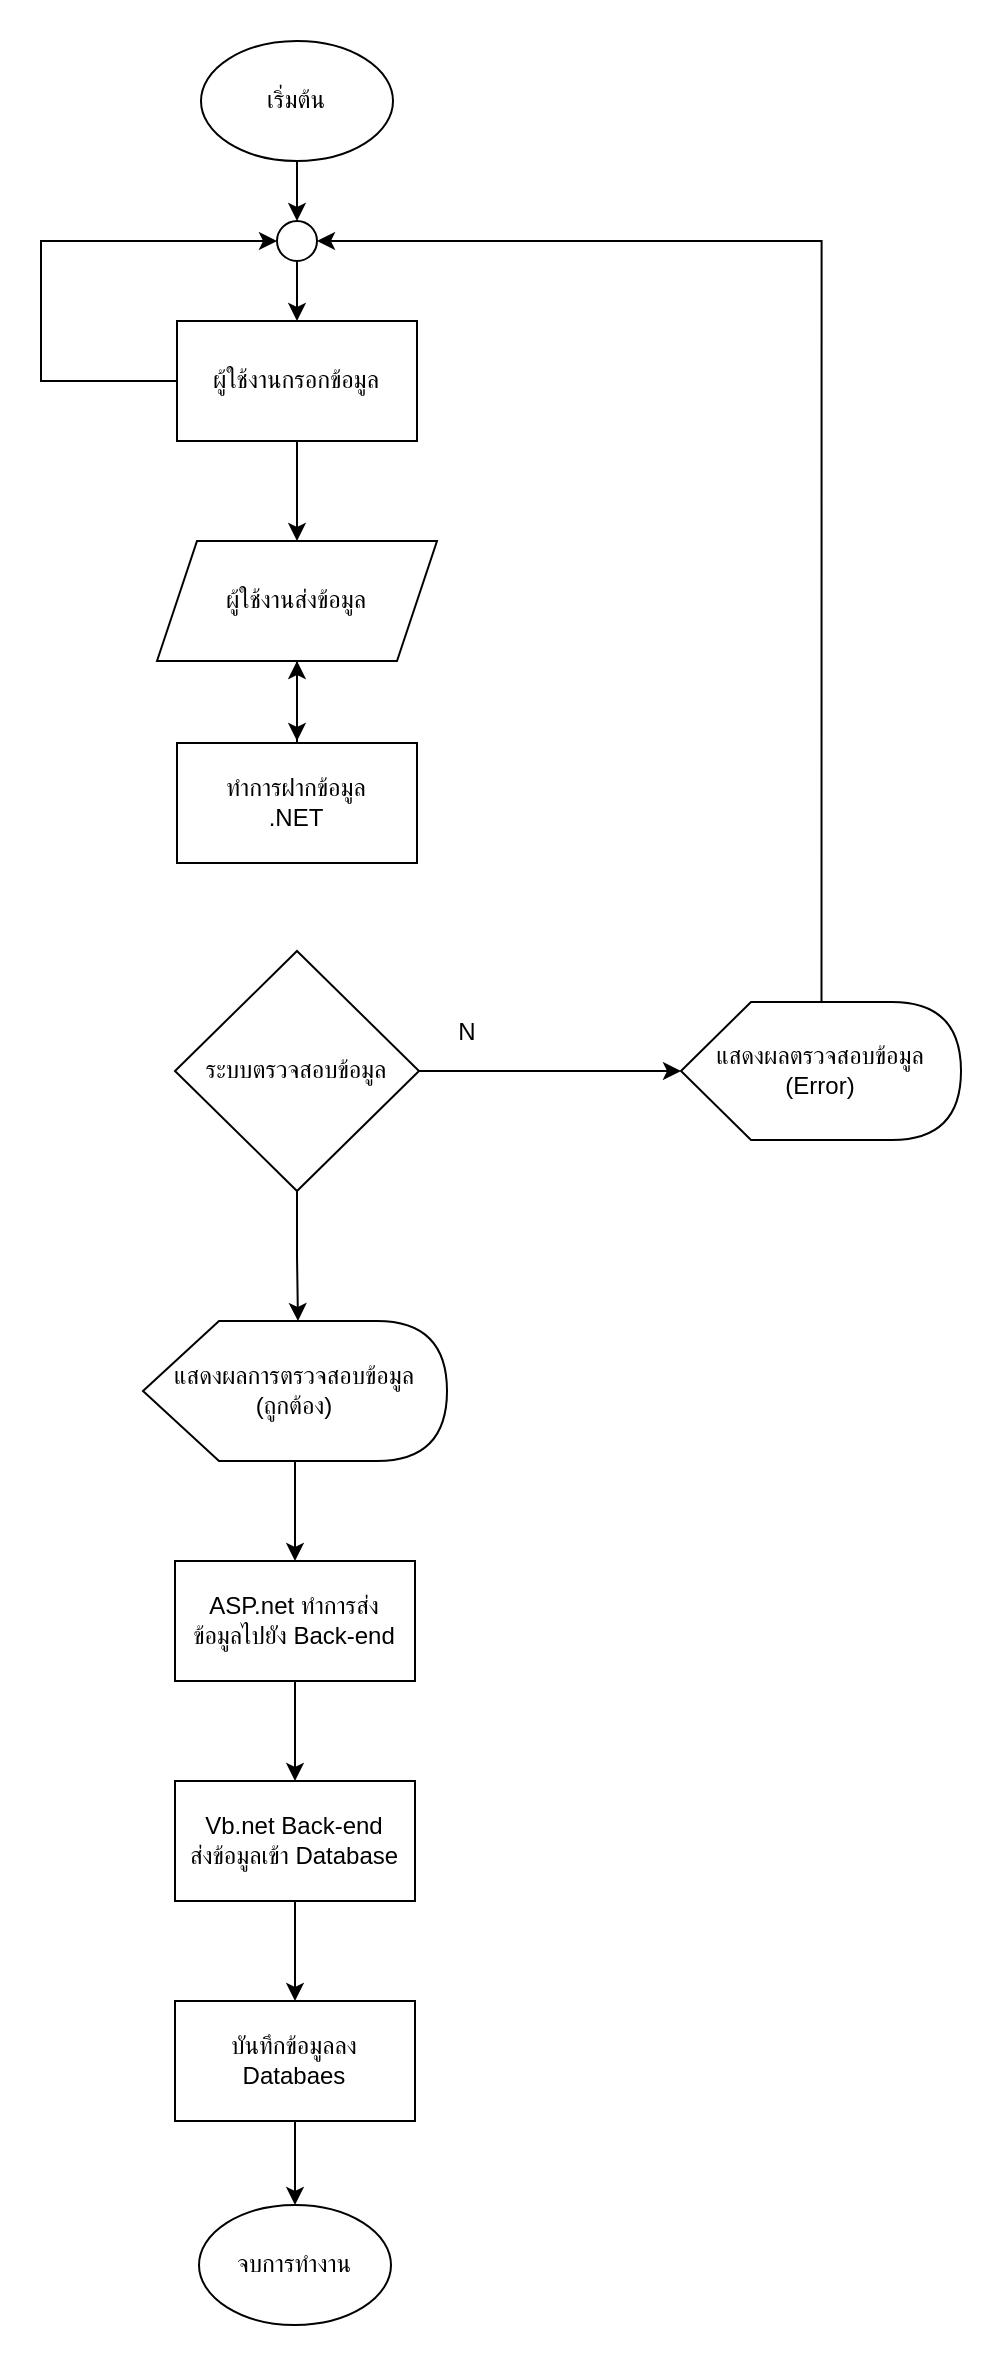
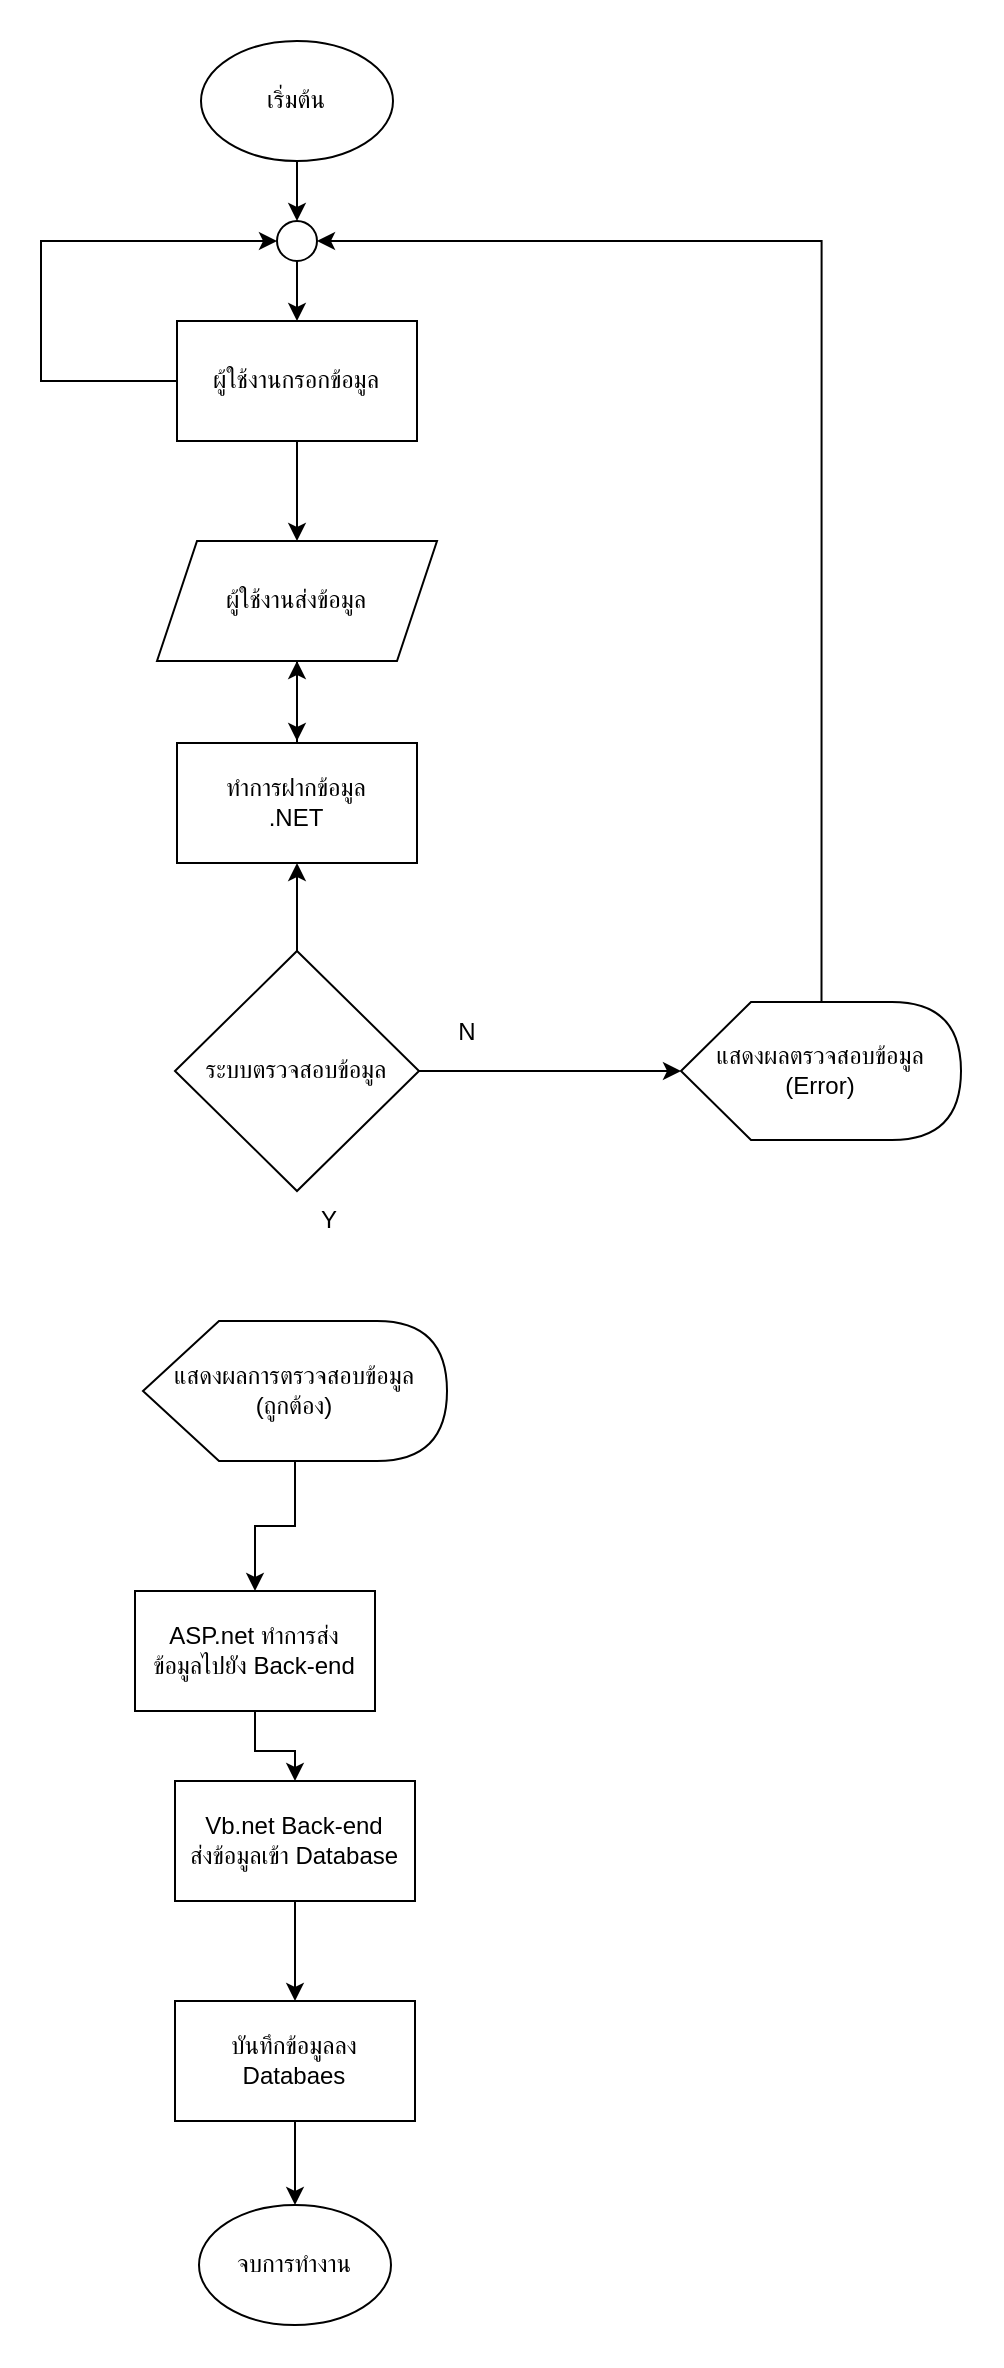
+ <mxCell id="28" value="Y" style="text;html=1;align=center;verticalAlign=middle;resizable=0;points=[];autosize=1;strokeColor=none;fillColor=none;" vertex="1" parent="1"><mxGeometry x="149" y="595" width="30" height="30" as="geometry" /></mxCell>
- <mxCell id="13" style="edgeStyle=orthogonalEdgeStyle;rounded=0;orthogonalLoop=1;jettySize=auto;html=1;entryX=0;entryY=0;entryDx=77.5;entryDy=0;entryPerimeter=0;" edge="1" parent="1" source="15" target="17"><mxGeometry relative="1" as="geometry" /></mxCell>
+ <mxCell id="13" style="edgeStyle=orthogonalEdgeStyle;rounded=0;orthogonalLoop=1;jettySize=auto;html=1;" edge="1" parent="1" source="15" target="12"><mxGeometry relative="1" as="geometry" /></mxCell>
- <mxCell id="19" value="ASP.net ทำการส่ง&lt;br&gt;ข้อมูลไปยัง Back-end" style="rounded=0;whiteSpace=wrap;html=1;" vertex="1" parent="1"><mxGeometry x="87" y="780" width="120" height="60" as="geometry" /></mxCell>
+ <mxCell id="19" value="ASP.net ทำการส่ง&lt;br&gt;ข้อมูลไปยัง Back-end" style="rounded=0;whiteSpace=wrap;html=1;" vertex="1" parent="1"><mxGeometry x="67" y="795" width="120" height="60" as="geometry" /></mxCell>
